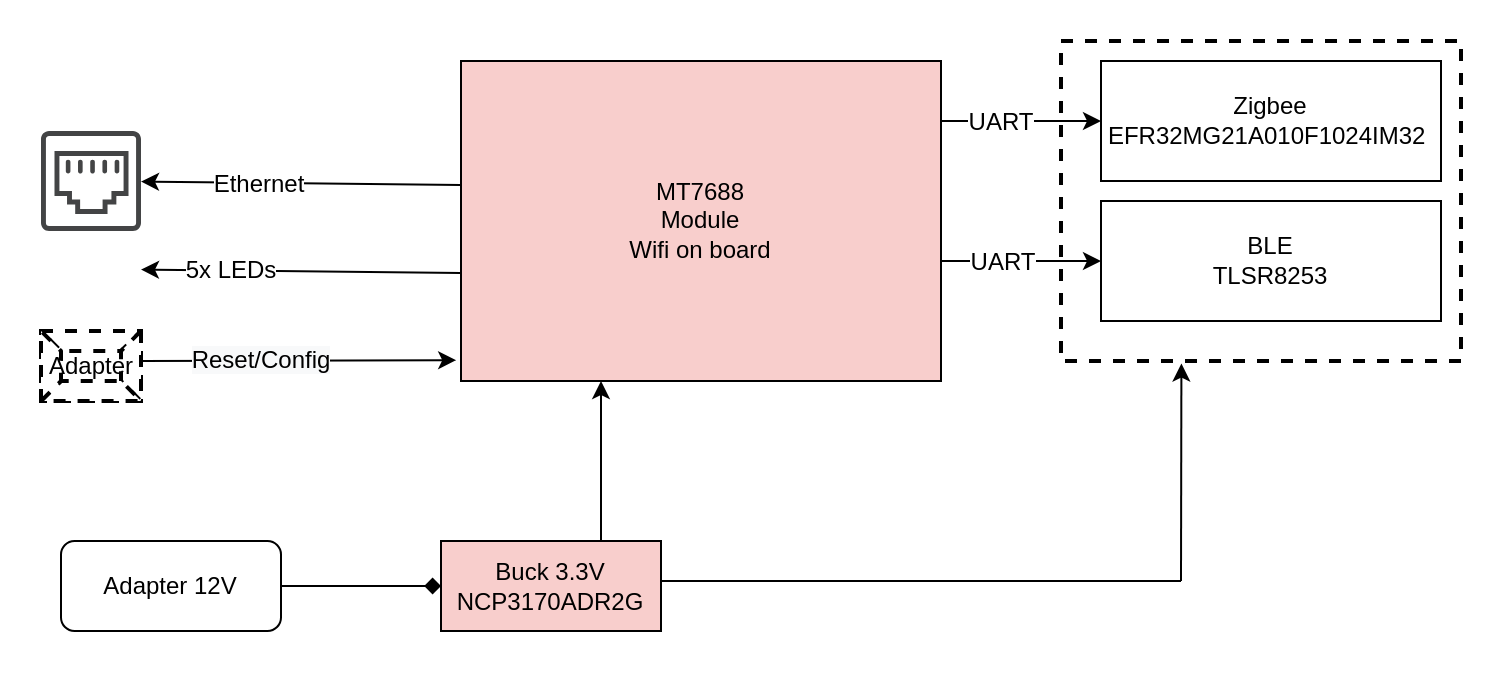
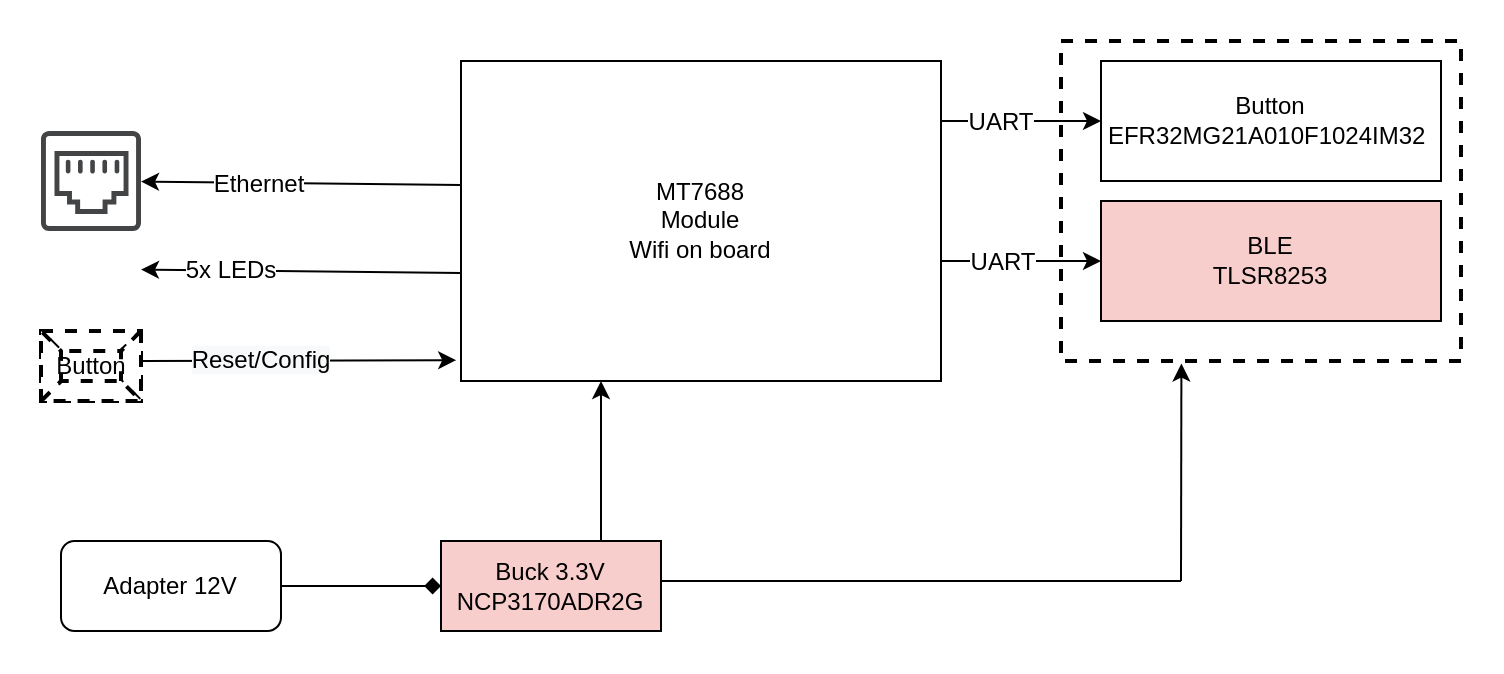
- <mxCell id="8" value="Zigbee&lt;br&gt;EFR32MG21A010F1024IM32&amp;nbsp;" style="rounded=0;whiteSpace=wrap;html=1;" parent="1" vertex="1"><mxGeometry x="550" y="30" width="170" height="60" as="geometry" /></mxCell>
+ <mxCell id="8" value="Button&lt;br&gt;EFR32MG21A010F1024IM32&amp;nbsp;" style="rounded=0;whiteSpace=wrap;html=1;" parent="1" vertex="1"><mxGeometry x="550" y="30" width="170" height="60" as="geometry" /></mxCell>
- <mxCell id="3" value="MT7688&lt;br&gt;Module&lt;br&gt;Wifi on board" style="rounded=0;whiteSpace=wrap;html=1;fillColor=#f8cecc;" parent="1" vertex="1"><mxGeometry x="230" y="30" width="240" height="160" as="geometry" /></mxCell>
+ <mxCell id="3" value="MT7688&lt;br&gt;Module&lt;br&gt;Wifi on board" style="rounded=0;whiteSpace=wrap;html=1;" parent="1" vertex="1"><mxGeometry x="230" y="30" width="240" height="160" as="geometry" /></mxCell>
- <mxCell id="11" value="BLE&lt;br&gt;TLSR8253" style="rounded=0;whiteSpace=wrap;html=1;" parent="1" vertex="1"><mxGeometry x="550" y="100" width="170" height="60" as="geometry" /></mxCell>
+ <mxCell id="11" value="BLE&lt;br&gt;TLSR8253" style="rounded=0;whiteSpace=wrap;html=1;fillColor=#f8cecc;" parent="1" vertex="1"><mxGeometry x="550" y="100" width="170" height="60" as="geometry" /></mxCell>
- <mxCell id="21" value="Adapter" style="labelPosition=center;verticalLabelPosition=middle;align=center;html=1;shape=mxgraph.basic.button;dx=10;glass=0;dashed=1;strokeWidth=2;" parent="1" vertex="1"><mxGeometry x="20" y="165" width="50" height="35" as="geometry" /></mxCell>
+ <mxCell id="21" value="Button" style="labelPosition=center;verticalLabelPosition=middle;align=center;html=1;shape=mxgraph.basic.button;dx=10;glass=0;dashed=1;strokeWidth=2;" parent="1" vertex="1"><mxGeometry x="20" y="165" width="50" height="35" as="geometry" /></mxCell>
